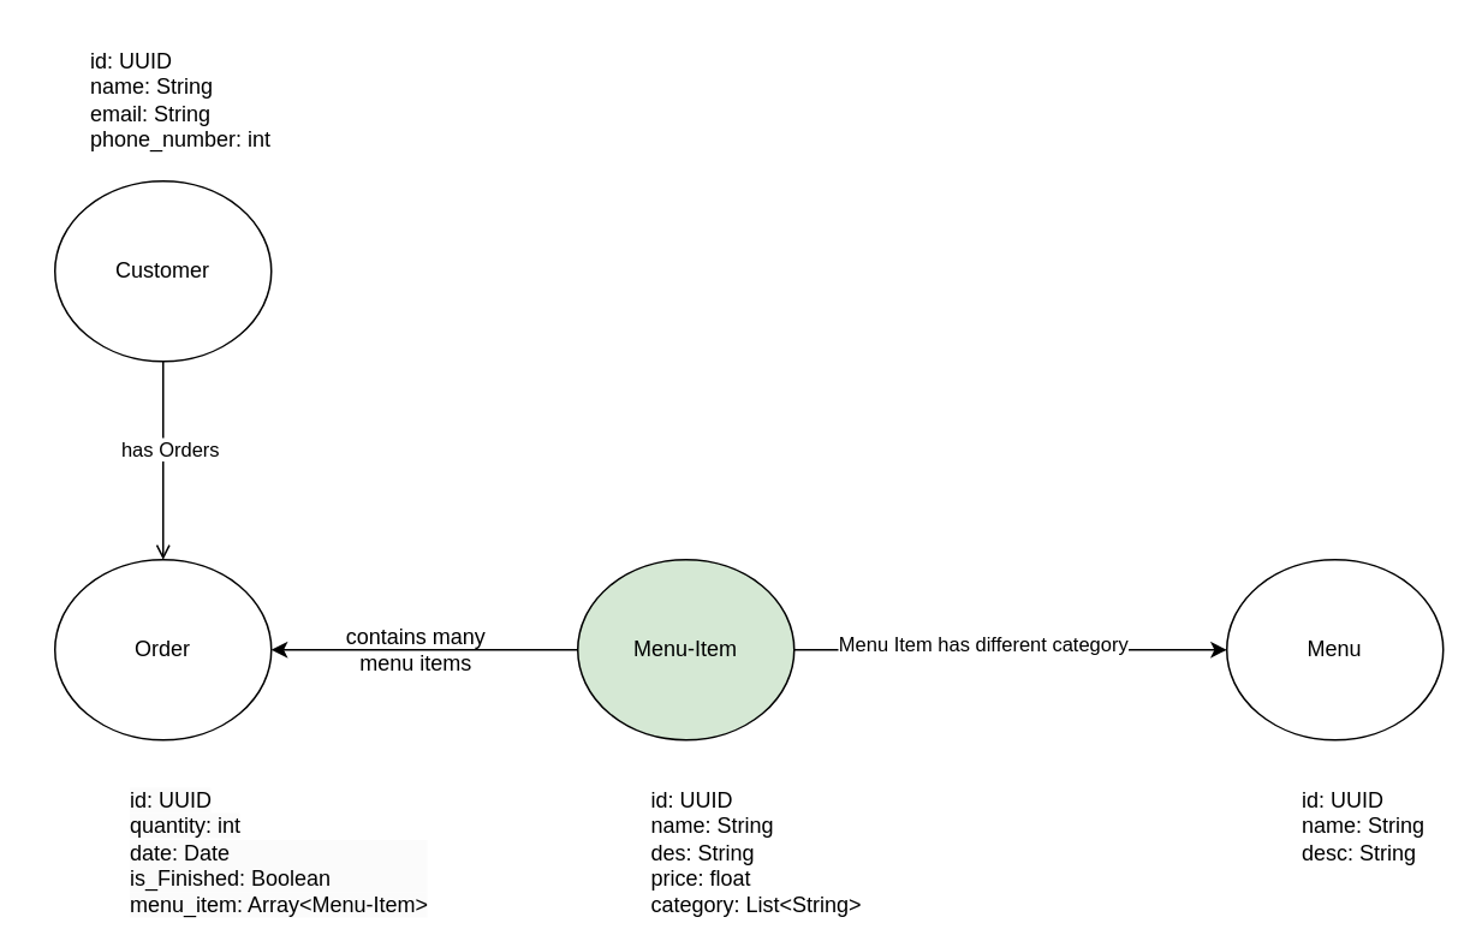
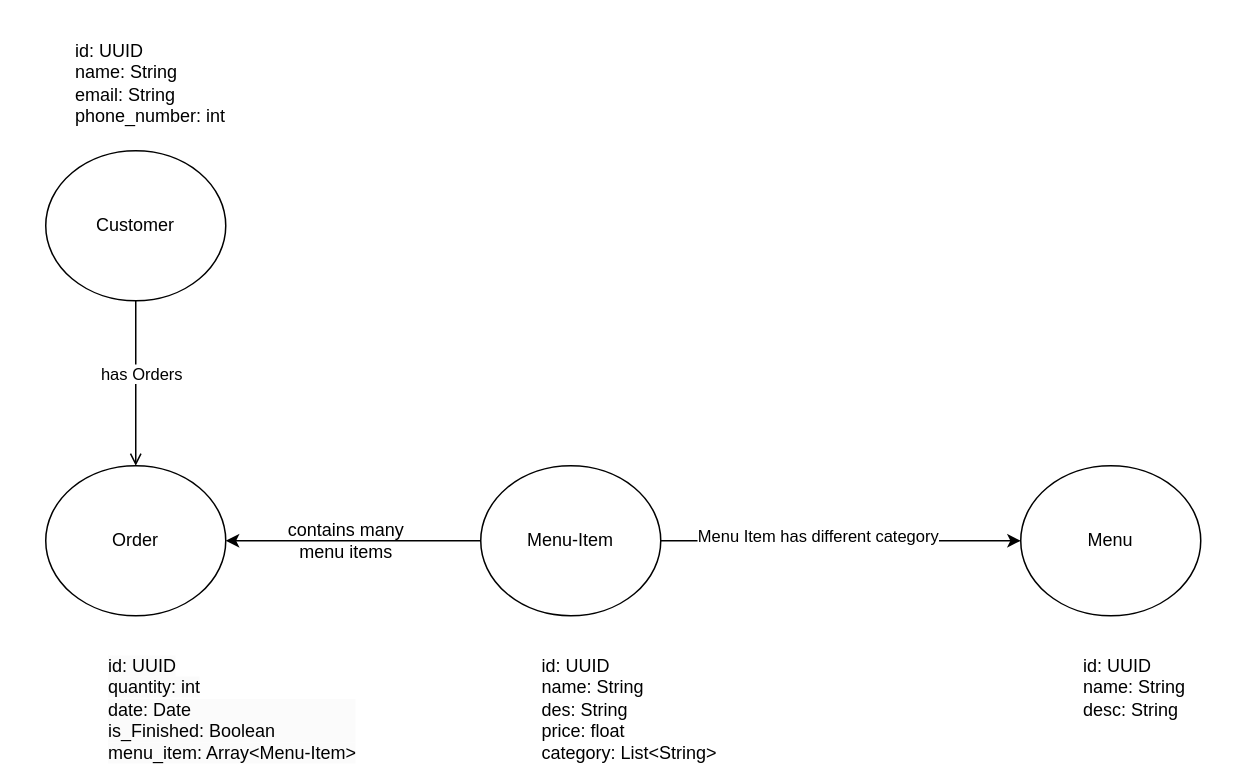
- <mxCell id="4" value="Menu-Item" style="ellipse;whiteSpace=wrap;html=1;fillColor=#d5e8d4;" parent="1" vertex="1"><mxGeometry x="320" y="310" width="120" height="100" as="geometry" /></mxCell>
+ <mxCell id="4" value="Menu-Item" style="ellipse;whiteSpace=wrap;html=1;" parent="1" vertex="1"><mxGeometry x="320" y="310" width="120" height="100" as="geometry" /></mxCell>
